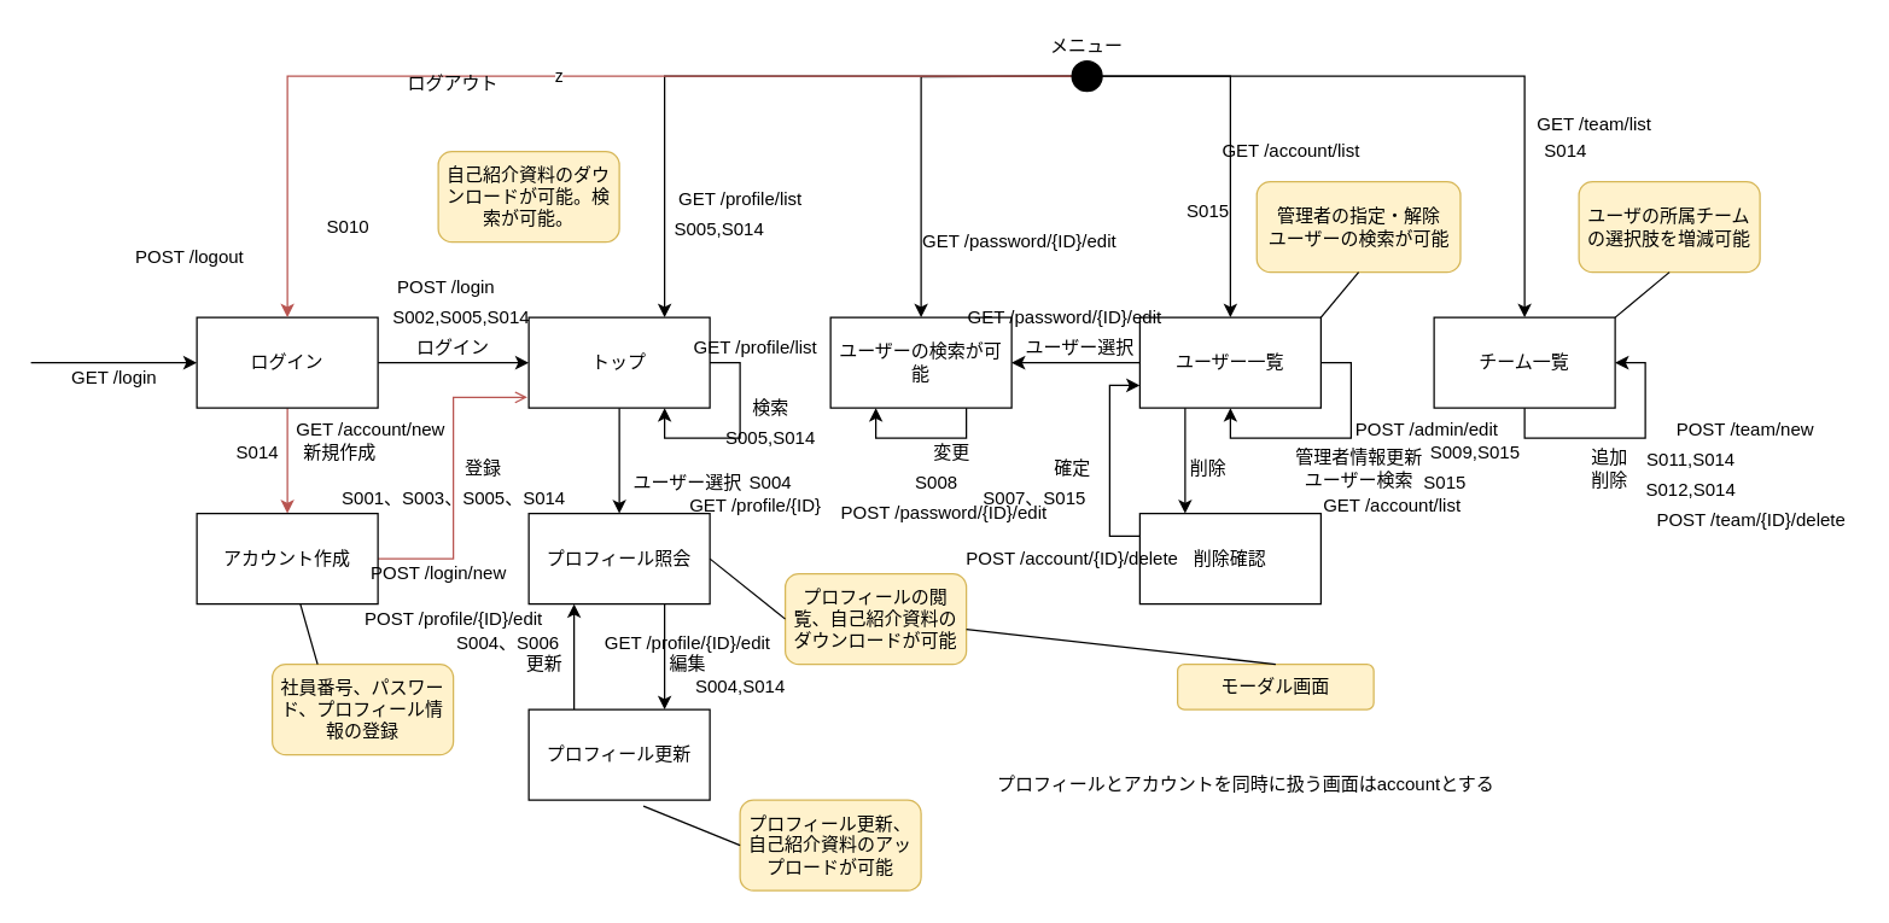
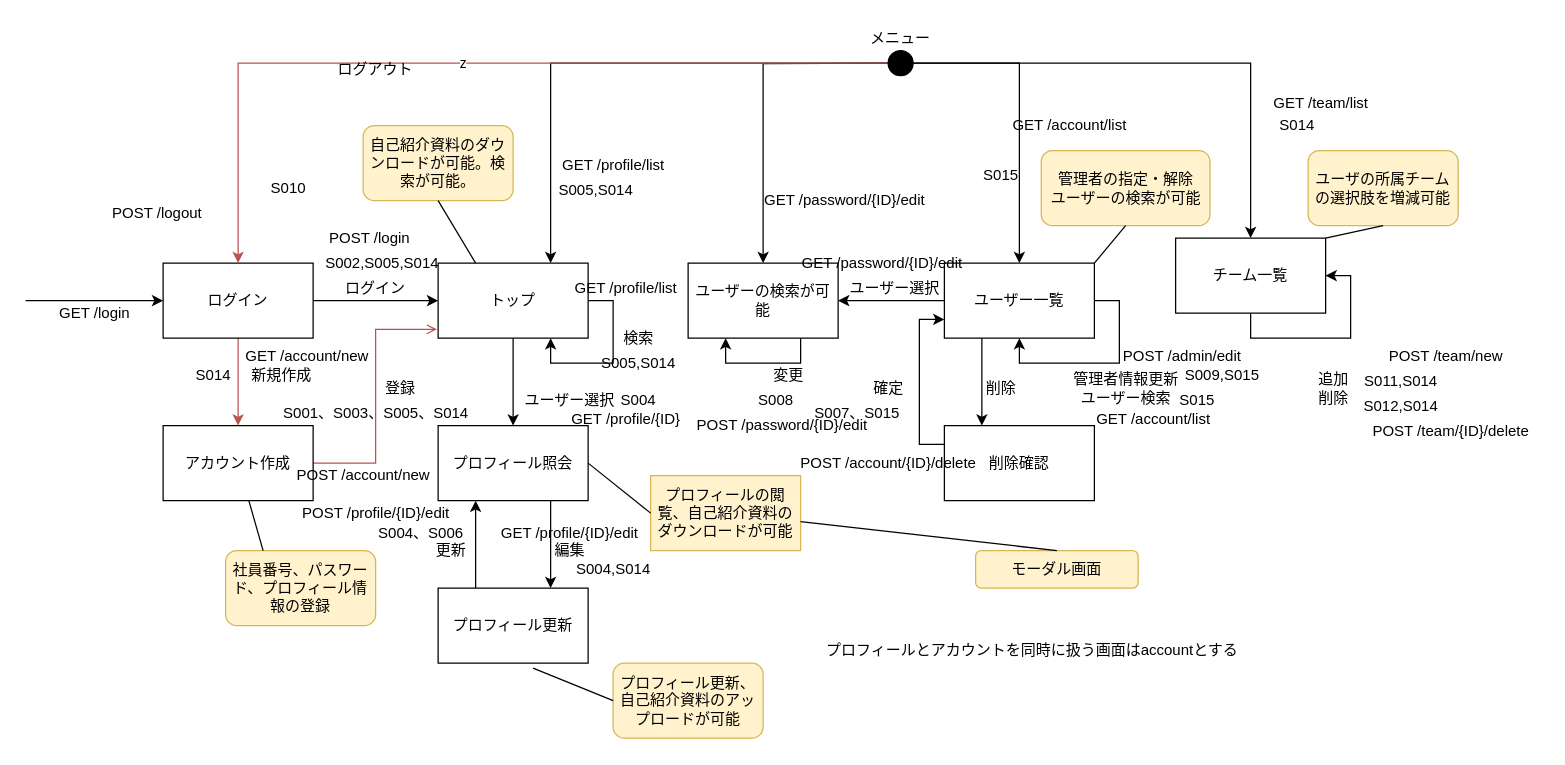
+ <mxCell id="52" value="" style="endArrow=none;html=1;entryX=0.5;entryY=1;entryDx=0;entryDy=0;exitX=0.25;exitY=0;exitDx=0;exitDy=0;" parent="1" source="11" target="51" edge="1"><mxGeometry width="50" height="50" relative="1" as="geometry"><mxPoint x="130" y="660" as="sourcePoint" /><mxPoint x="180" y="610" as="targetPoint" /></mxGeometry></mxCell>
- <mxCell id="16" value="チーム一覧" style="rounded=0;whiteSpace=wrap;html=1;" parent="1" vertex="1"><mxGeometry x="950" y="210" width="120" height="60" as="geometry" /></mxCell>
+ <mxCell id="16" value="チーム一覧" style="rounded=0;whiteSpace=wrap;html=1;" parent="1" vertex="1"><mxGeometry x="940" y="190" width="120" height="60" as="geometry" /></mxCell>
- <mxCell id="77" value="POST /login/new" style="text;html=1;align=center;verticalAlign=middle;resizable=0;points=[];autosize=1;" vertex="1" parent="1"><mxGeometry x="230" y="370" width="120" height="20" as="geometry" /></mxCell>
+ <mxCell id="77" value="POST /account/new" style="text;html=1;align=center;verticalAlign=middle;resizable=0;points=[];autosize=1;" vertex="1" parent="1"><mxGeometry x="230" y="370" width="120" height="20" as="geometry" /></mxCell>
- <mxCell id="49" value="プロフィールの閲覧、自己紹介資料のダウンロードが可能" style="rounded=1;whiteSpace=wrap;html=1;fillColor=#fff2cc;strokeColor=#d6b656;" parent="1" vertex="1"><mxGeometry x="520" y="380" width="120" height="60" as="geometry" /></mxCell>
+ <mxCell id="49" value="プロフィールの閲覧、自己紹介資料のダウンロードが可能" style="whiteSpace=wrap;html=1;fillColor=#fff2cc;strokeColor=#d6b656;rounded=0;" parent="1" vertex="1"><mxGeometry x="520" y="380" width="120" height="60" as="geometry" /></mxCell>
